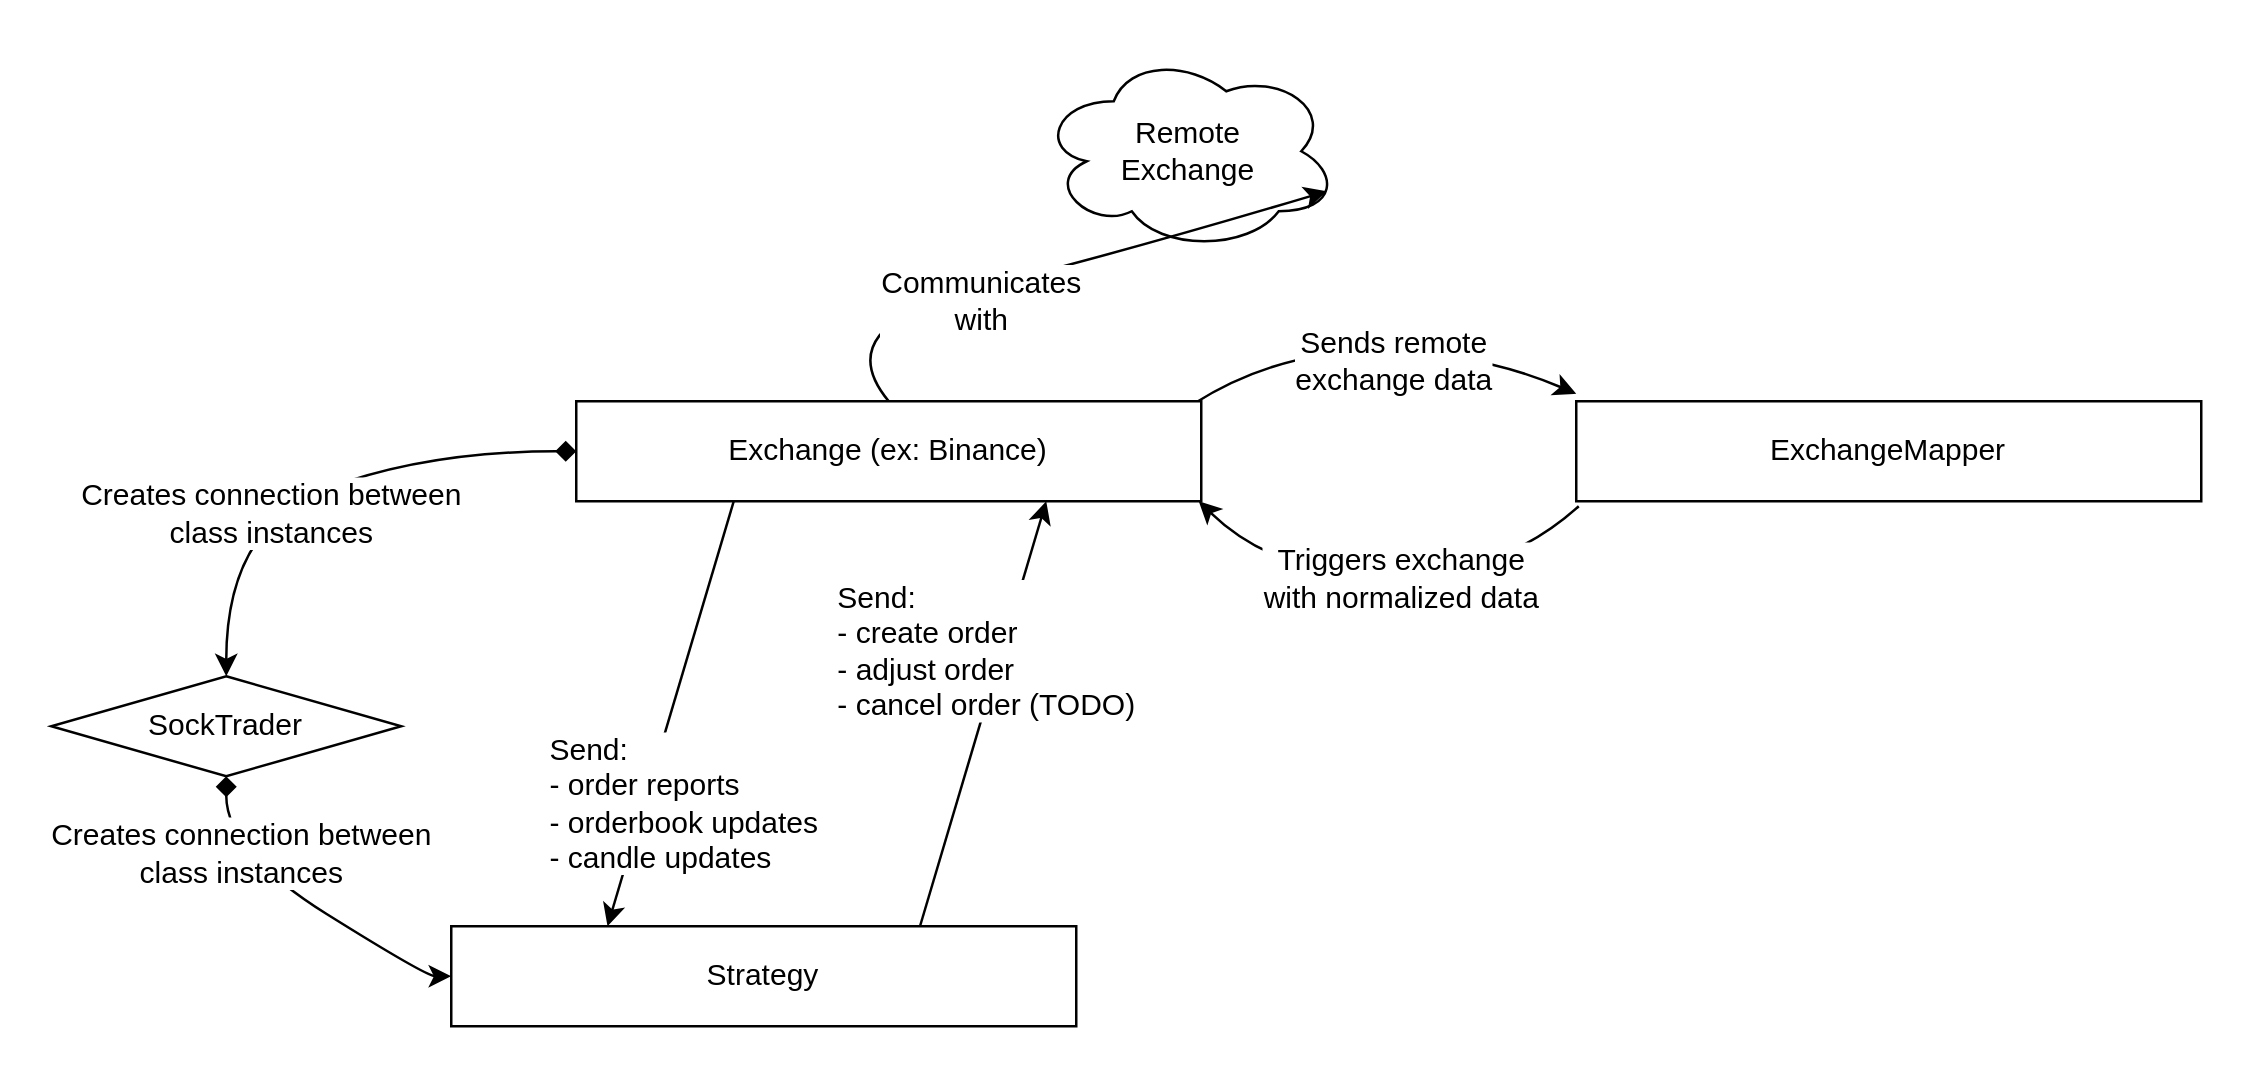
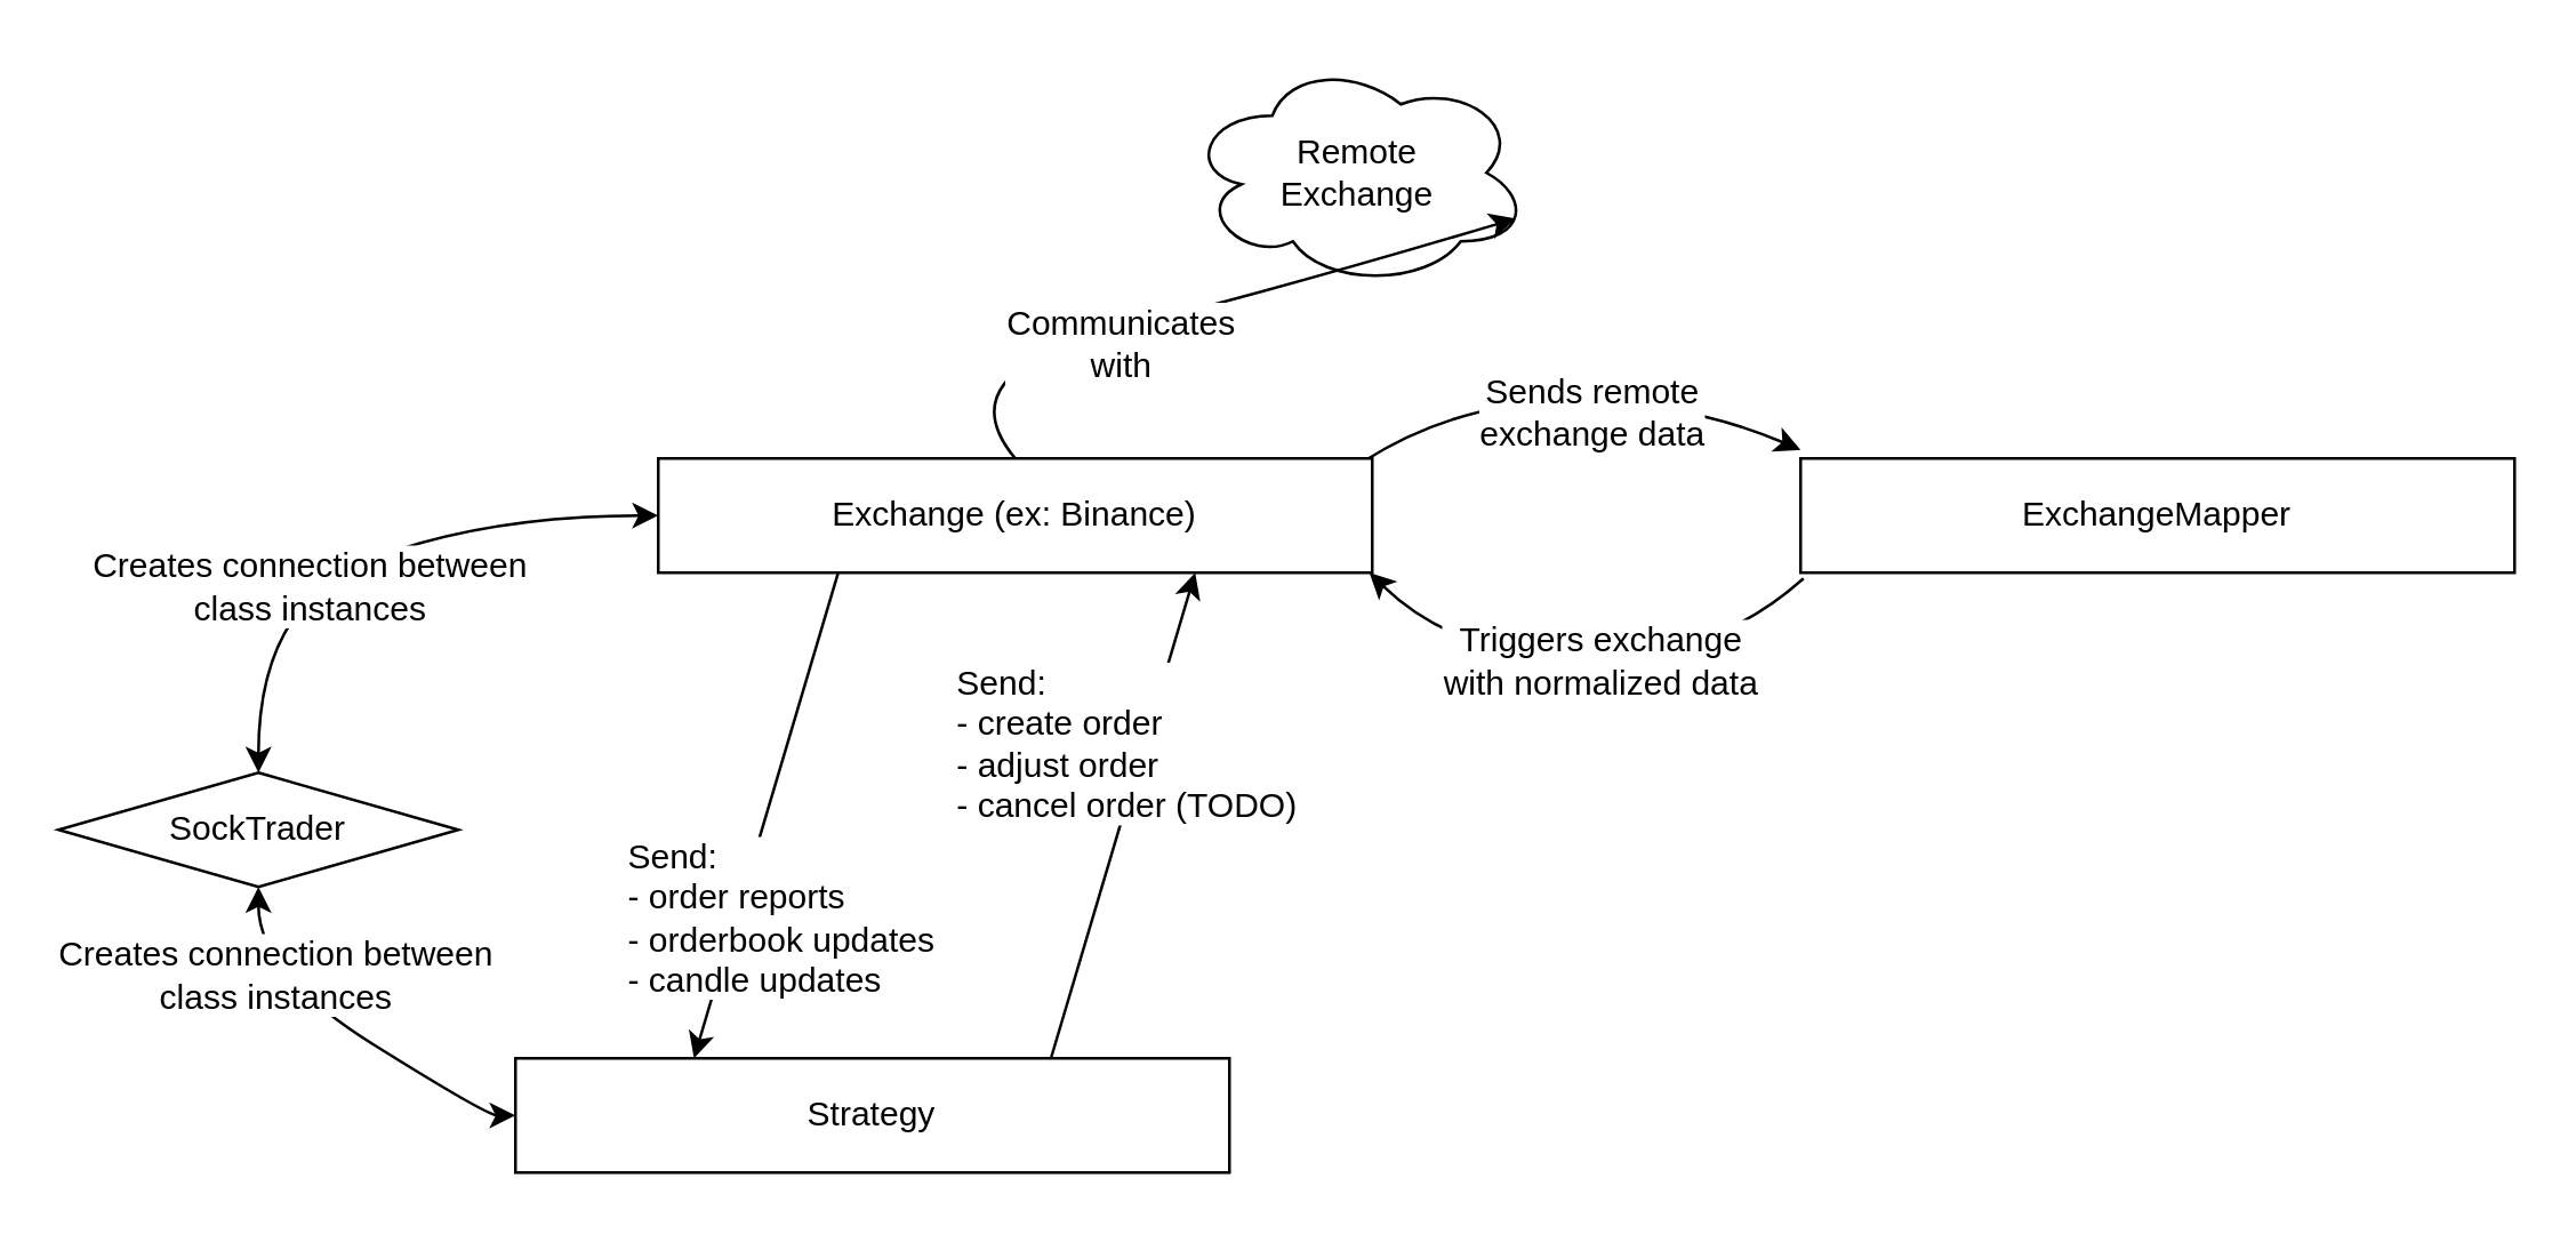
- <mxCell id="19" value="" style="curved=1;endArrow=diamond;html=1;entryX=0;entryY=0.5;entryDx=0;entryDy=0;exitX=0.5;exitY=0;exitDx=0;exitDy=0;startArrow=classic;startFill=1;" parent="1" source="18" target="17" edge="1"><mxGeometry width="50" height="50" relative="1" as="geometry"><mxPoint x="240" y="400" as="sourcePoint" /><mxPoint x="100" y="300" as="targetPoint" /><Array as="points"><mxPoint x="90" y="210" /><mxPoint x="170" y="180" /></Array></mxGeometry></mxCell>
+ <mxCell id="19" value="" style="curved=1;endArrow=classic;html=1;entryX=0;entryY=0.5;entryDx=0;entryDy=0;exitX=0.5;exitY=0;exitDx=0;exitDy=0;startArrow=classic;startFill=1;" parent="1" source="18" target="17" edge="1"><mxGeometry width="50" height="50" relative="1" as="geometry"><mxPoint x="240" y="400" as="sourcePoint" /><mxPoint x="100" y="300" as="targetPoint" /><Array as="points"><mxPoint x="90" y="210" /><mxPoint x="170" y="180" /></Array></mxGeometry></mxCell>
- <mxCell id="2" value="" style="curved=1;endArrow=diamond;html=1;entryX=0.5;entryY=1;entryDx=0;entryDy=0;exitX=0;exitY=0.5;exitDx=0;exitDy=0;startArrow=classic;startFill=1;" parent="1" source="7" target="18" edge="1"><mxGeometry width="50" height="50" relative="1" as="geometry"><mxPoint x="-110" y="480" as="sourcePoint" /><mxPoint x="-60" y="430" as="targetPoint" /><Array as="points"><mxPoint x="170" y="390" /><mxPoint x="90" y="340" /></Array></mxGeometry></mxCell>
+ <mxCell id="2" value="" style="curved=1;endArrow=classic;html=1;entryX=0.5;entryY=1;entryDx=0;entryDy=0;exitX=0;exitY=0.5;exitDx=0;exitDy=0;startArrow=classic;startFill=1;" parent="1" source="7" target="18" edge="1"><mxGeometry width="50" height="50" relative="1" as="geometry"><mxPoint x="-110" y="480" as="sourcePoint" /><mxPoint x="-60" y="430" as="targetPoint" /><Array as="points"><mxPoint x="170" y="390" /><mxPoint x="90" y="340" /></Array></mxGeometry></mxCell>
